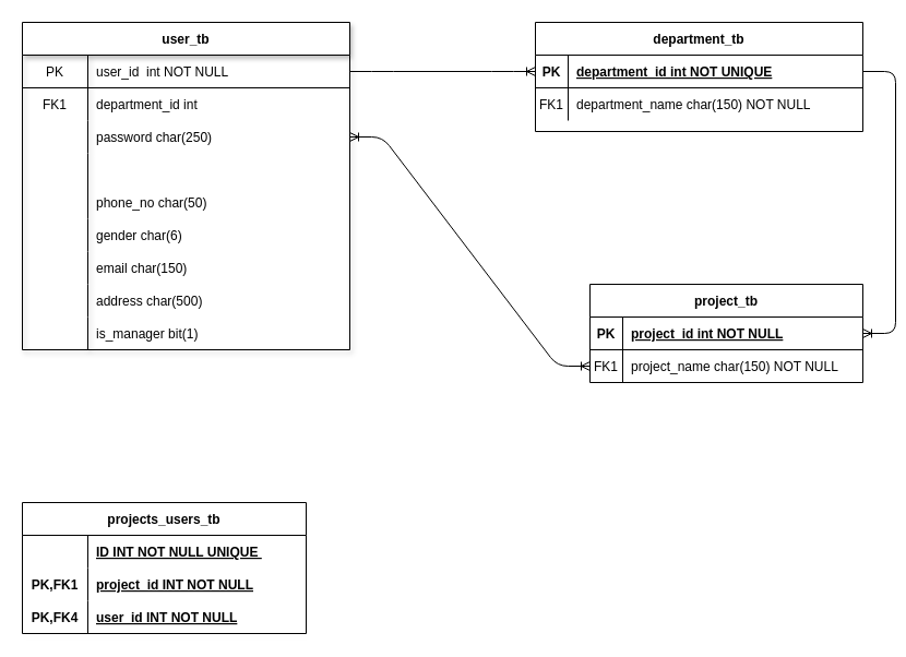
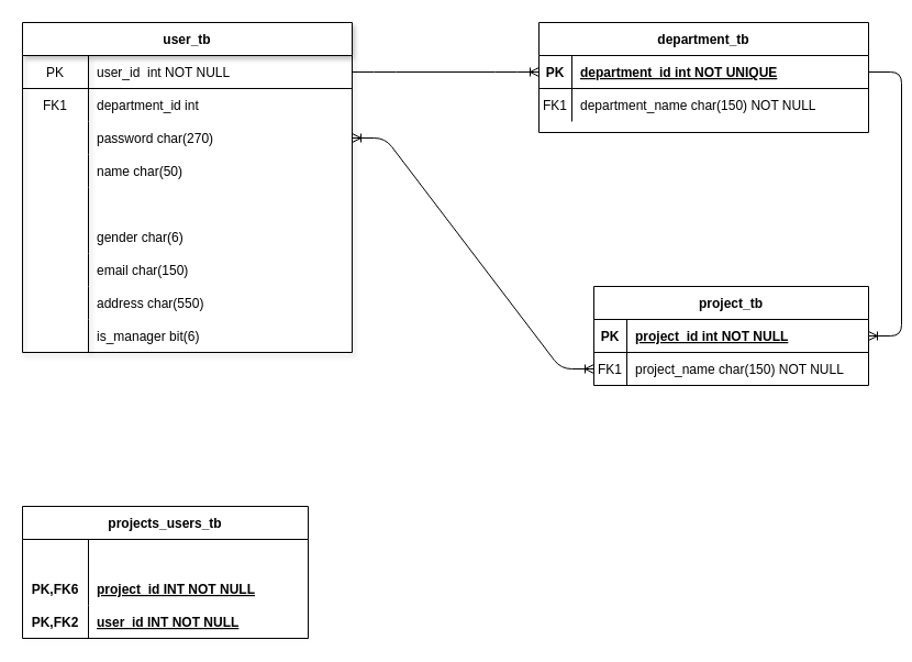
- <mxCell id="25" value="password char(250)" style="shape=partialRectangle;connectable=0;fillColor=none;top=0;left=0;bottom=0;right=0;align=left;spacingLeft=6;overflow=hidden;" vertex="1" parent="23"><mxGeometry x="60" width="240" height="30" as="geometry" /></mxCell>
+ <mxCell id="25" value="password char(270)" style="shape=partialRectangle;connectable=0;fillColor=none;top=0;left=0;bottom=0;right=0;align=left;spacingLeft=6;overflow=hidden;" vertex="1" parent="23"><mxGeometry x="60" width="240" height="30" as="geometry" /></mxCell>
+ <mxCell id="28" value="name char(50)" style="shape=partialRectangle;connectable=0;fillColor=none;top=0;left=0;bottom=0;right=0;align=left;spacingLeft=6;overflow=hidden;" vertex="1" parent="26"><mxGeometry x="60" width="240" height="30" as="geometry" /></mxCell>
- <mxCell id="31" value="phone_no char(50)" style="shape=partialRectangle;connectable=0;fillColor=none;top=0;left=0;bottom=0;right=0;align=left;spacingLeft=6;overflow=hidden;" vertex="1" parent="29"><mxGeometry x="60" width="240" height="30" as="geometry" /></mxCell>
- <mxCell id="40" value="address char(500)" style="shape=partialRectangle;connectable=0;fillColor=none;top=0;left=0;bottom=0;right=0;align=left;spacingLeft=6;overflow=hidden;" vertex="1" parent="38"><mxGeometry x="60" width="240" height="30" as="geometry" /></mxCell>
+ <mxCell id="40" value="address char(550)" style="shape=partialRectangle;connectable=0;fillColor=none;top=0;left=0;bottom=0;right=0;align=left;spacingLeft=6;overflow=hidden;" vertex="1" parent="38"><mxGeometry x="60" width="240" height="30" as="geometry" /></mxCell>
- <mxCell id="43" value="is_manager bit(1)" style="shape=partialRectangle;connectable=0;fillColor=none;top=0;left=0;bottom=0;right=0;align=left;spacingLeft=6;overflow=hidden;" vertex="1" parent="41"><mxGeometry x="60" width="240" height="30" as="geometry" /></mxCell>
+ <mxCell id="43" value="is_manager bit(6)" style="shape=partialRectangle;connectable=0;fillColor=none;top=0;left=0;bottom=0;right=0;align=left;spacingLeft=6;overflow=hidden;" vertex="1" parent="41"><mxGeometry x="60" width="240" height="30" as="geometry" /></mxCell>
- <mxCell id="50" value="ID INT NOT NULL UNIQUE " style="shape=partialRectangle;connectable=0;fillColor=none;top=0;left=0;bottom=0;right=0;align=left;spacingLeft=6;fontStyle=5;overflow=hidden;" vertex="1" parent="48"><mxGeometry x="60" width="200" height="30" as="geometry" /></mxCell>
- <mxCell id="52" value="PK,FK1" style="shape=partialRectangle;connectable=0;fillColor=none;top=0;left=0;bottom=0;right=0;fontStyle=1;overflow=hidden;" vertex="1" parent="51"><mxGeometry width="60" height="30" as="geometry" /></mxCell>
+ <mxCell id="52" value="PK,FK6" style="shape=partialRectangle;connectable=0;fillColor=none;top=0;left=0;bottom=0;right=0;fontStyle=1;overflow=hidden;" vertex="1" parent="51"><mxGeometry width="60" height="30" as="geometry" /></mxCell>
- <mxCell id="55" value="PK,FK4" style="shape=partialRectangle;connectable=0;fillColor=none;top=0;left=0;bottom=0;right=0;fontStyle=1;overflow=hidden;" vertex="1" parent="54"><mxGeometry width="60" height="30" as="geometry" /></mxCell>
+ <mxCell id="55" value="PK,FK2" style="shape=partialRectangle;connectable=0;fillColor=none;top=0;left=0;bottom=0;right=0;fontStyle=1;overflow=hidden;" vertex="1" parent="54"><mxGeometry width="60" height="30" as="geometry" /></mxCell>
